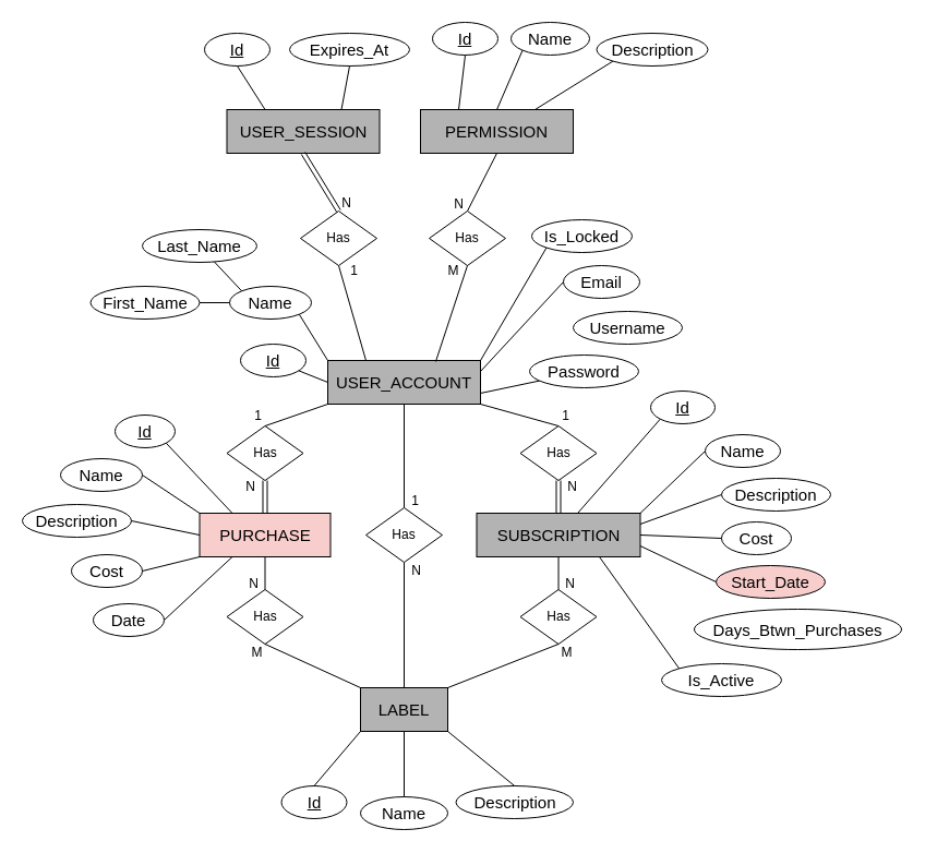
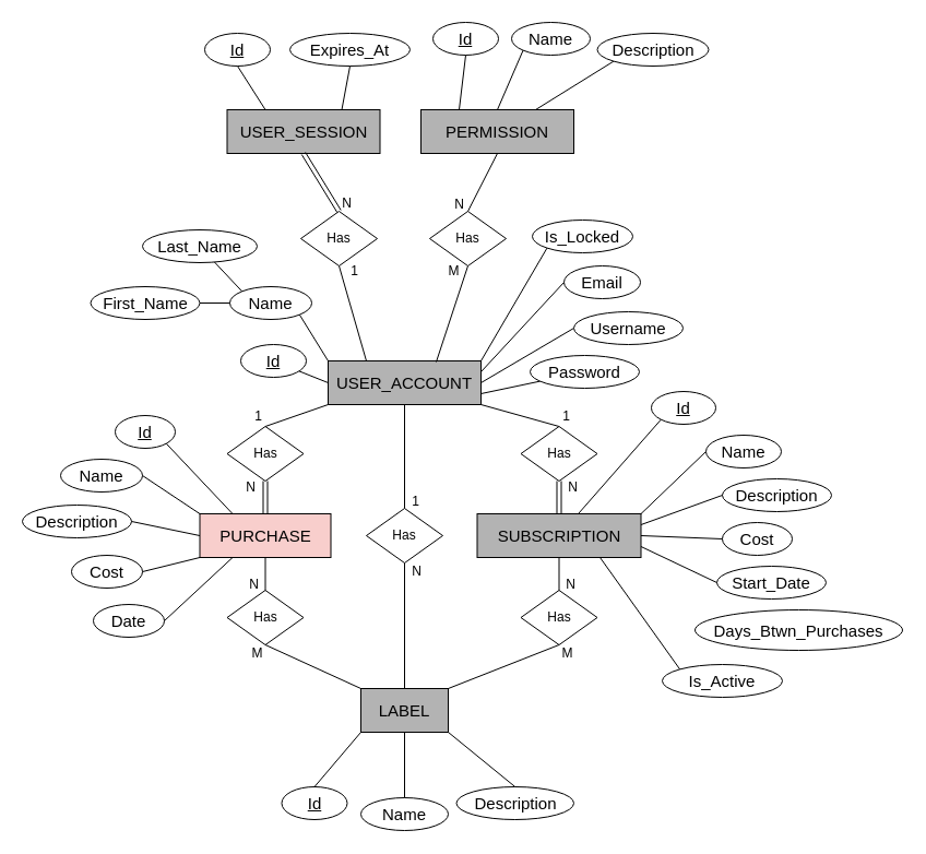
+ <mxCell id="10" style="rounded=0;orthogonalLoop=1;jettySize=auto;html=1;entryX=1;entryY=0.5;entryDx=0;entryDy=0;endArrow=none;endFill=0;exitX=0;exitY=0.5;exitDx=0;exitDy=0;" parent="1" source="11" target="3" edge="1"><mxGeometry relative="1" as="geometry" /></mxCell>
- <mxCell id="46" value="&lt;font style=&quot;font-size: 15px;&quot;&gt;Start_Date&lt;/font&gt;" style="ellipse;whiteSpace=wrap;html=1;fillColor=#f8cecc;" parent="1" vertex="1"><mxGeometry x="656" y="518" width="100" height="30" as="geometry" /></mxCell>
+ <mxCell id="46" value="&lt;font style=&quot;font-size: 15px;&quot;&gt;Start_Date&lt;/font&gt;" style="ellipse;whiteSpace=wrap;html=1;" parent="1" vertex="1"><mxGeometry x="656" y="518" width="100" height="30" as="geometry" /></mxCell>
